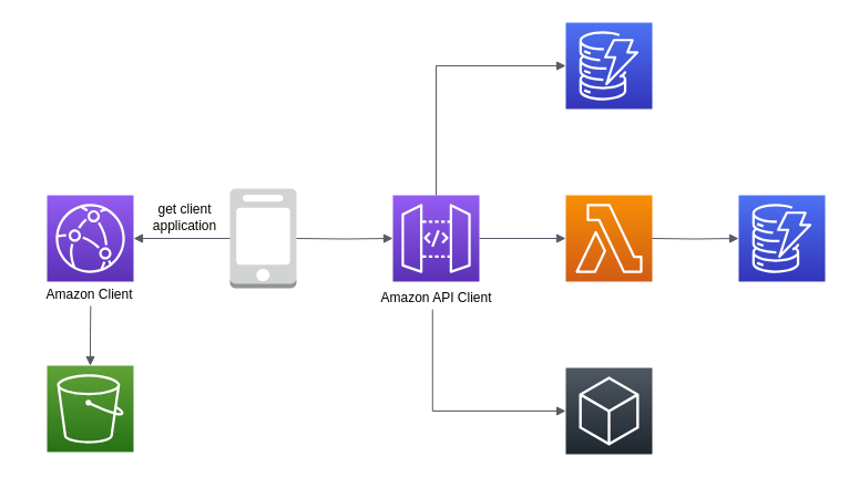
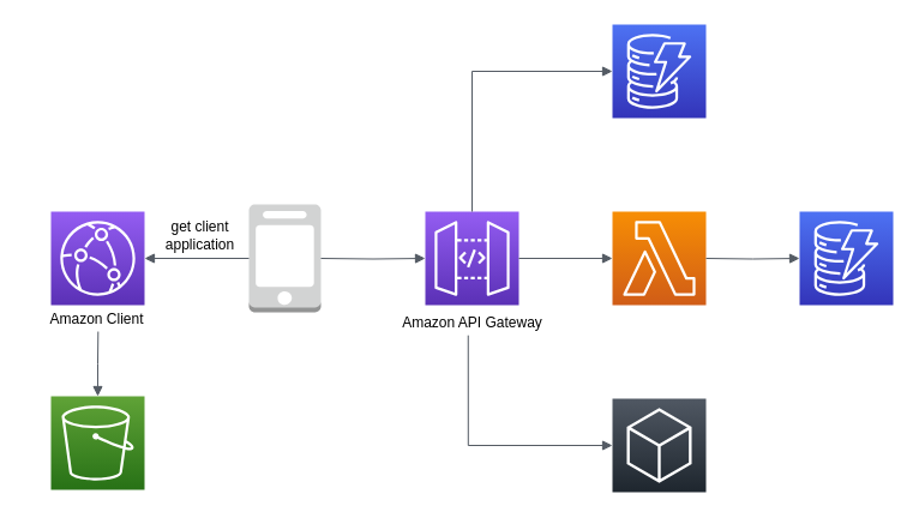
- <mxCell id="12" value="Amazon API Client" style="text;html=1;align=center;verticalAlign=middle;resizable=0;points=[];autosize=1;strokeColor=none;" vertex="1" parent="1"><mxGeometry x="328" y="259" width="130" height="20" as="geometry" /></mxCell>
+ <mxCell id="12" value="Amazon API Gateway" style="text;html=1;align=center;verticalAlign=middle;resizable=0;points=[];autosize=1;strokeColor=none;" vertex="1" parent="1"><mxGeometry x="328" y="259" width="130" height="20" as="geometry" /></mxCell>
